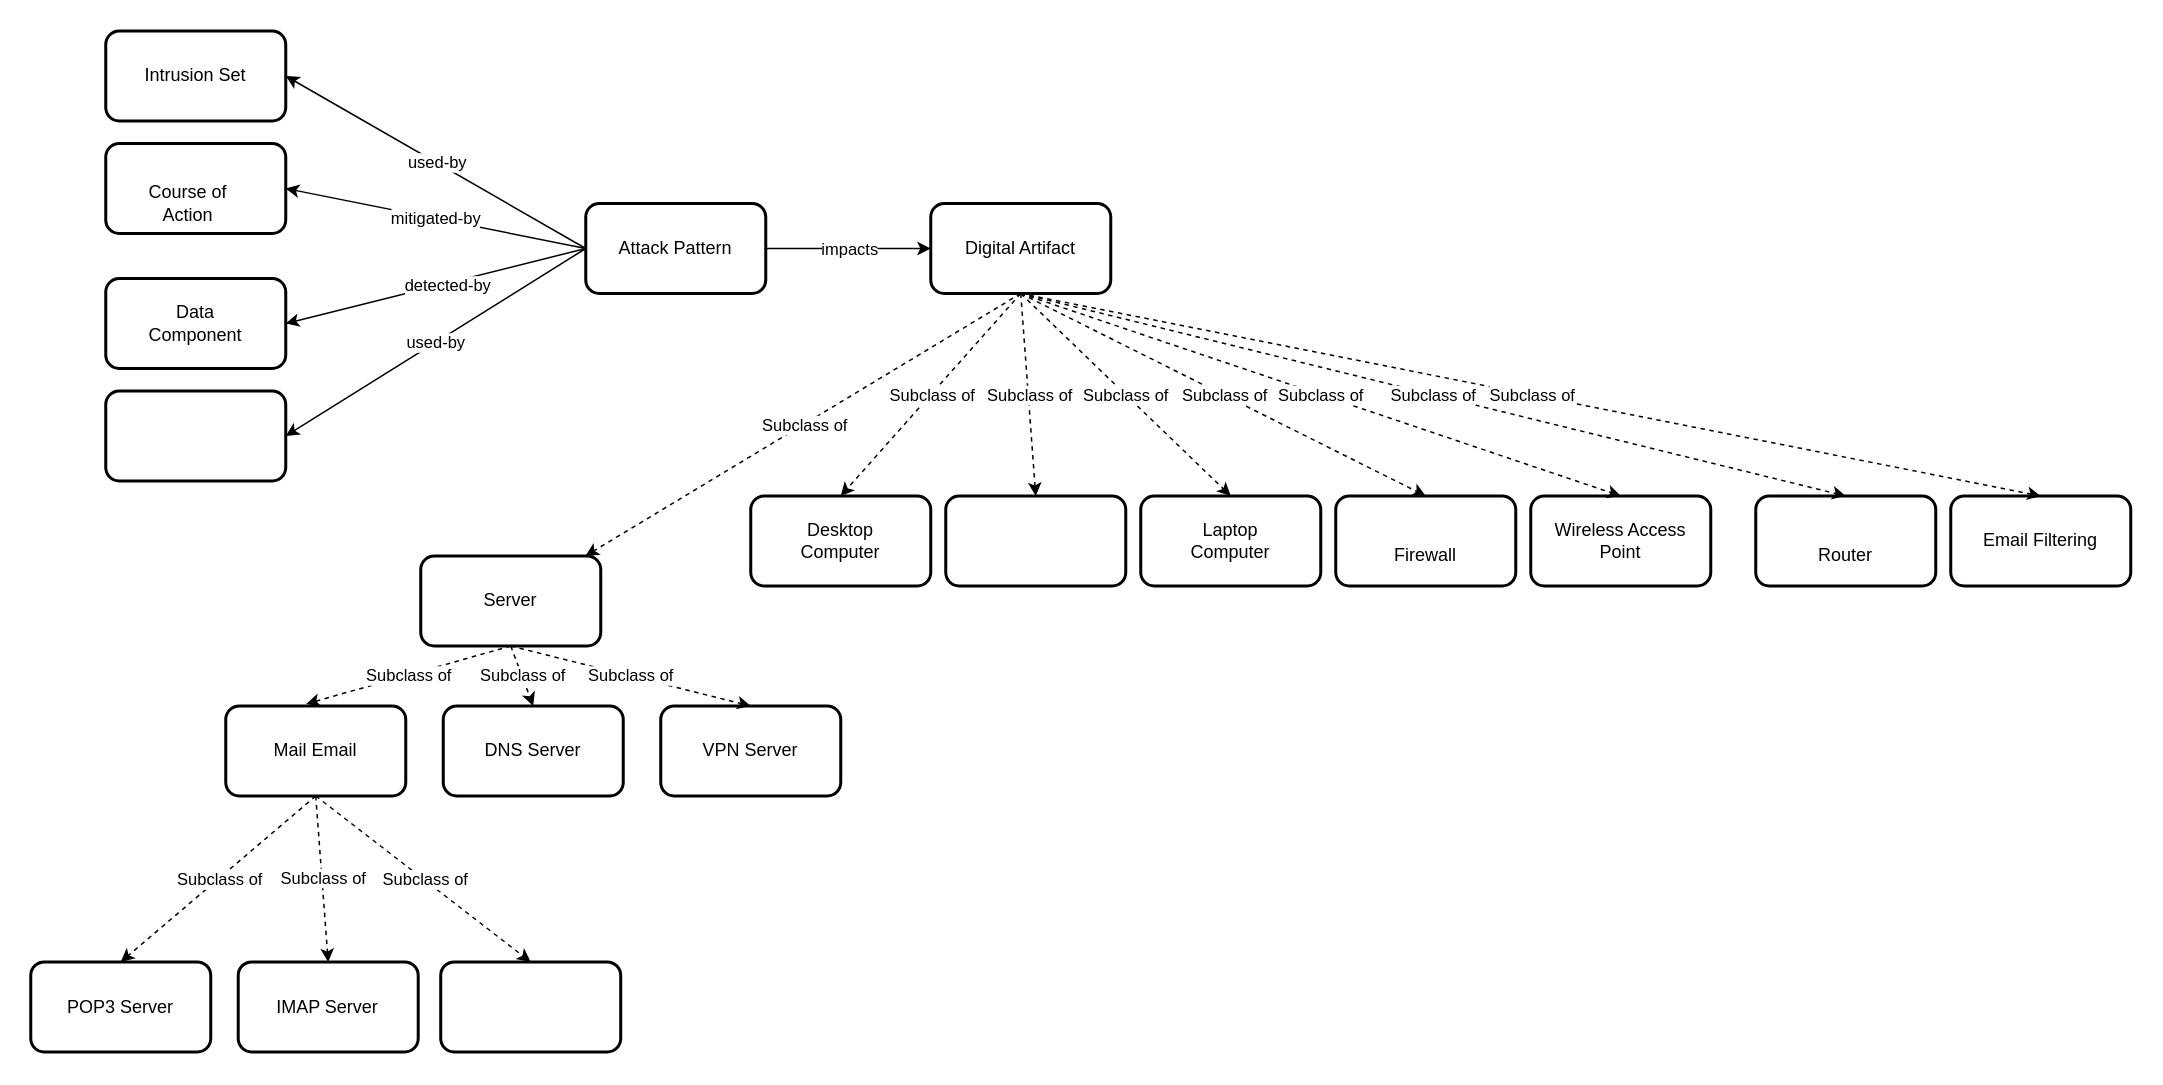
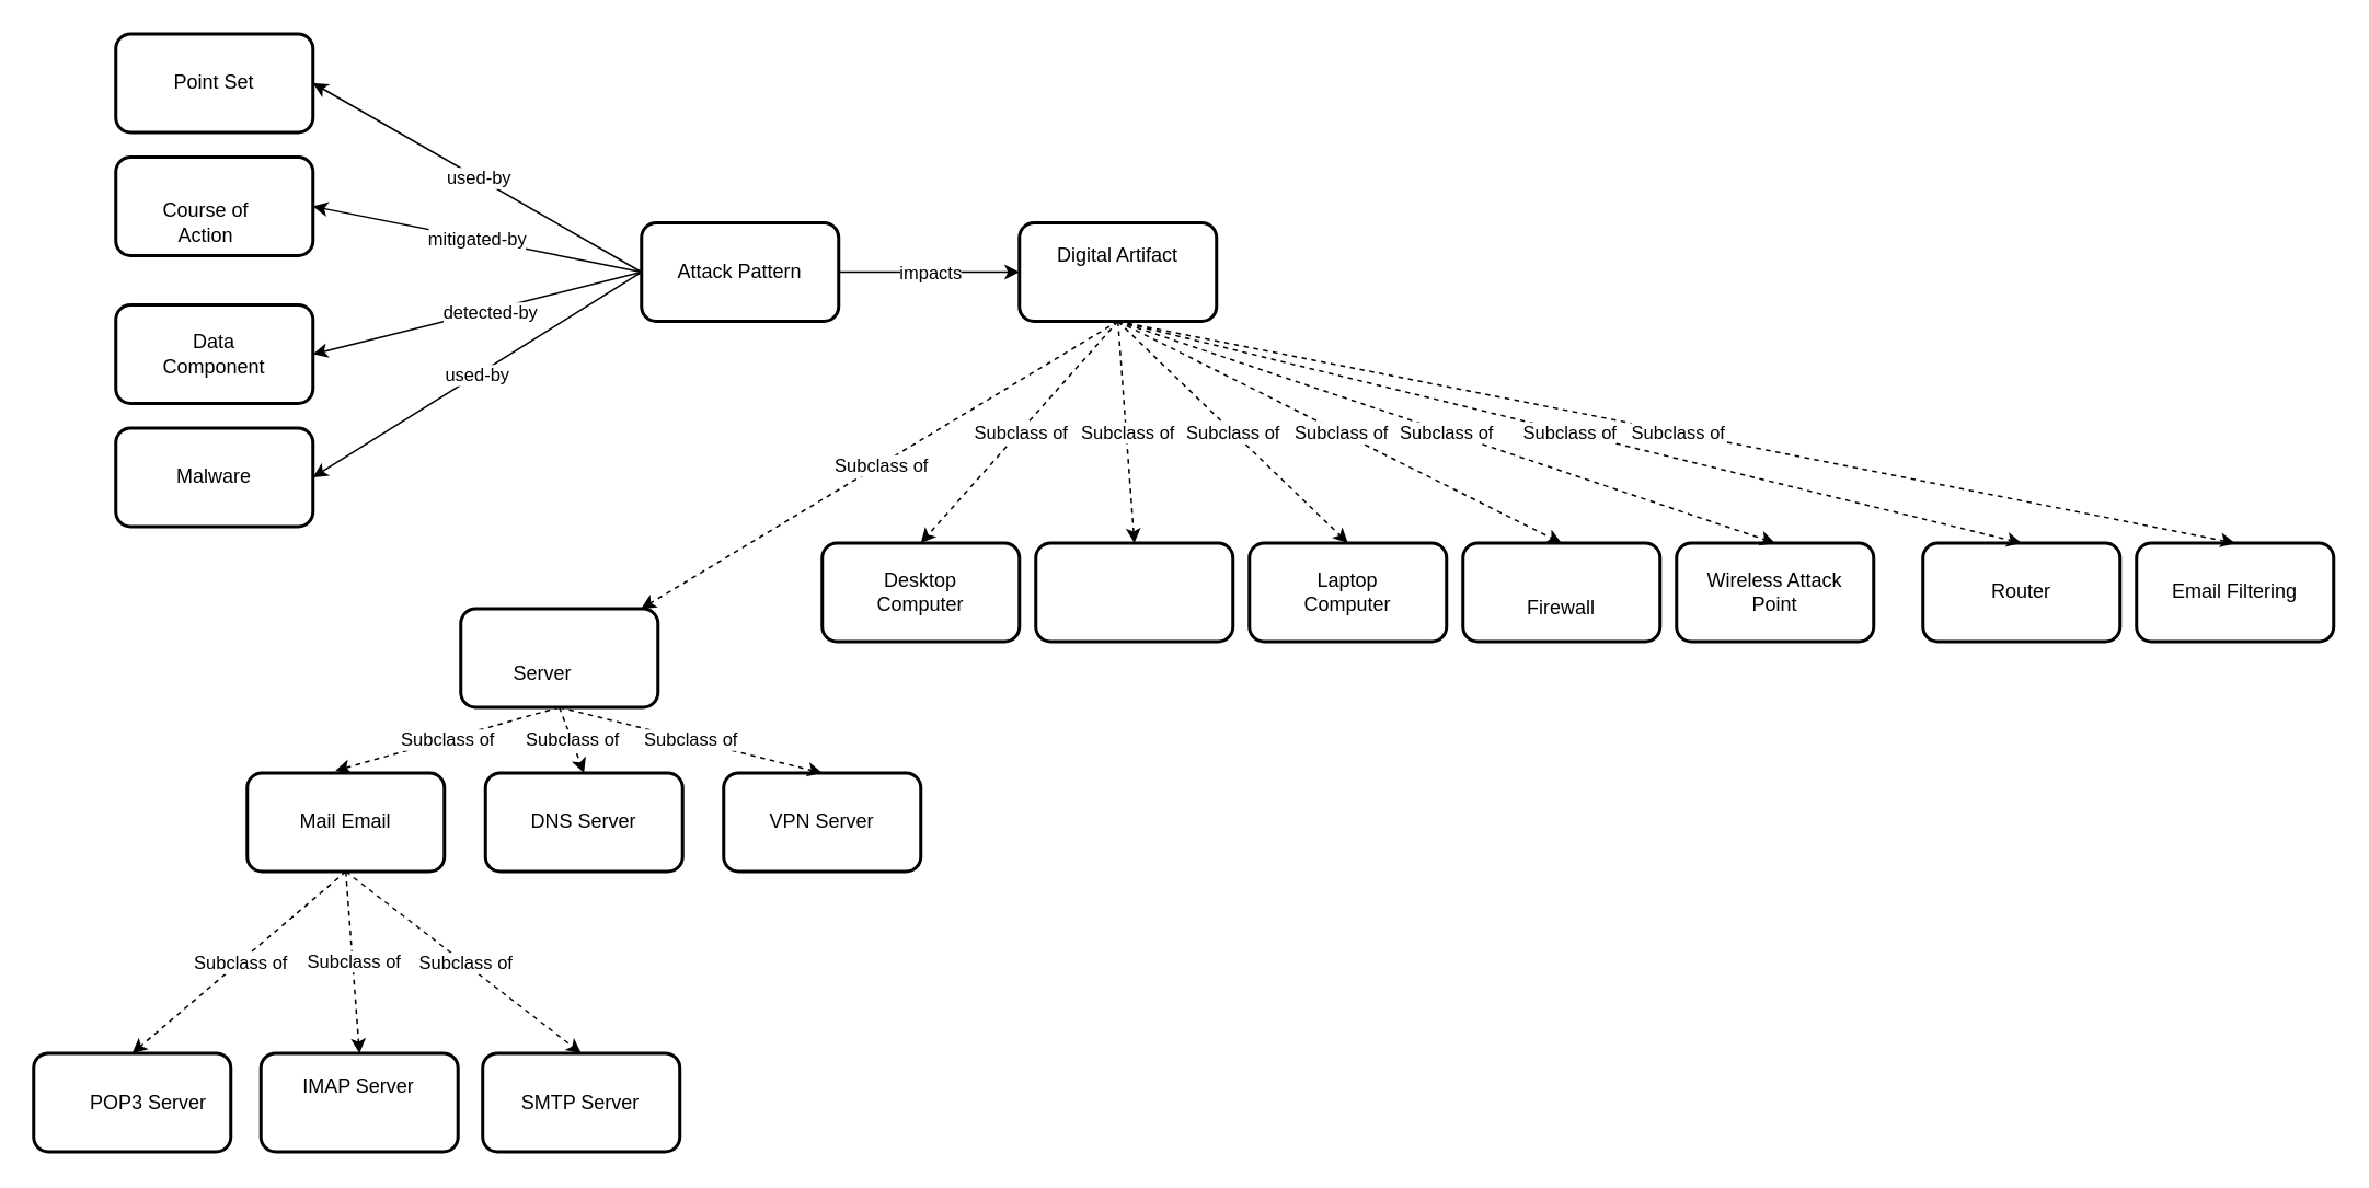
- <mxCell id="15" value="Intrusion Set" style="text;strokeColor=none;align=center;fillColor=none;html=1;verticalAlign=middle;whiteSpace=wrap;rounded=0;strokeWidth=1;" vertex="1" parent="1"><mxGeometry x="85" y="35" width="90" height="30" as="geometry" /></mxCell>
+ <mxCell id="15" value="Point Set" style="text;strokeColor=none;align=center;fillColor=none;html=1;verticalAlign=middle;whiteSpace=wrap;rounded=0;strokeWidth=1;" vertex="1" parent="1"><mxGeometry x="85" y="35" width="90" height="30" as="geometry" /></mxCell>
- <mxCell id="21" value="Digital Artifact" style="text;strokeColor=none;align=center;fillColor=none;html=1;verticalAlign=middle;whiteSpace=wrap;rounded=0;" vertex="1" parent="1"><mxGeometry x="635" y="150" width="90" height="30" as="geometry" /></mxCell>
+ <mxCell id="21" value="Digital Artifact" style="text;strokeColor=none;align=center;fillColor=none;html=1;verticalAlign=middle;whiteSpace=wrap;rounded=0;" vertex="1" parent="1"><mxGeometry x="635" y="140" width="90" height="30" as="geometry" /></mxCell>
+ <mxCell id="13" value="Malware" style="text;strokeColor=none;align=center;fillColor=none;html=1;verticalAlign=middle;whiteSpace=wrap;rounded=0;" vertex="1" parent="1"><mxGeometry x="85" y="275" width="90" height="30" as="geometry" /></mxCell>
- <mxCell id="66" value="Wireless Access Point" style="text;strokeColor=none;align=center;fillColor=none;html=1;verticalAlign=middle;whiteSpace=wrap;rounded=0;" vertex="1" parent="1"><mxGeometry x="1035" y="345" width="90" height="30" as="geometry" /></mxCell>
+ <mxCell id="66" value="Wireless Attack Point" style="text;strokeColor=none;align=center;fillColor=none;html=1;verticalAlign=middle;whiteSpace=wrap;rounded=0;" vertex="1" parent="1"><mxGeometry x="1035" y="345" width="90" height="30" as="geometry" /></mxCell>
- <mxCell id="68" value="Router" style="text;strokeColor=none;align=center;fillColor=none;html=1;verticalAlign=middle;whiteSpace=wrap;rounded=0;" vertex="1" parent="1"><mxGeometry x="1185" y="355" width="90" height="30" as="geometry" /></mxCell>
+ <mxCell id="68" value="Router" style="text;strokeColor=none;align=center;fillColor=none;html=1;verticalAlign=middle;whiteSpace=wrap;rounded=0;" vertex="1" parent="1"><mxGeometry x="1185" y="345" width="90" height="30" as="geometry" /></mxCell>
- <mxCell id="25" value="Server" style="text;strokeColor=none;align=center;fillColor=none;html=1;verticalAlign=middle;whiteSpace=wrap;rounded=0;" vertex="1" parent="1"><mxGeometry x="295" y="385" width="90" height="30" as="geometry" /></mxCell>
+ <mxCell id="25" value="Server" style="text;strokeColor=none;align=center;fillColor=none;html=1;verticalAlign=middle;whiteSpace=wrap;rounded=0;" vertex="1" parent="1"><mxGeometry x="285" y="395" width="90" height="30" as="geometry" /></mxCell>
- <mxCell id="47" value="POP3 Server" style="text;strokeColor=none;align=center;fillColor=none;html=1;verticalAlign=middle;whiteSpace=wrap;rounded=0;" vertex="1" parent="1"><mxGeometry x="35" y="655.65" width="90" height="30" as="geometry" /></mxCell>
+ <mxCell id="47" value="POP3 Server" style="text;strokeColor=none;align=center;fillColor=none;html=1;verticalAlign=middle;whiteSpace=wrap;rounded=0;" vertex="1" parent="1"><mxGeometry x="45" y="655.65" width="90" height="30" as="geometry" /></mxCell>
- <mxCell id="49" value="IMAP Server" style="text;strokeColor=none;align=center;fillColor=none;html=1;verticalAlign=middle;whiteSpace=wrap;rounded=0;" vertex="1" parent="1"><mxGeometry x="173.31" y="655.65" width="90" height="30" as="geometry" /></mxCell>
+ <mxCell id="49" value="IMAP Server" style="text;strokeColor=none;align=center;fillColor=none;html=1;verticalAlign=middle;whiteSpace=wrap;rounded=0;" vertex="1" parent="1"><mxGeometry x="173.31" y="645.65" width="90" height="30" as="geometry" /></mxCell>
+ <mxCell id="51" value="SMTP Server" style="text;strokeColor=none;align=center;fillColor=none;html=1;verticalAlign=middle;whiteSpace=wrap;rounded=0;" vertex="1" parent="1"><mxGeometry x="308.31" y="655.65" width="90" height="30" as="geometry" /></mxCell>
